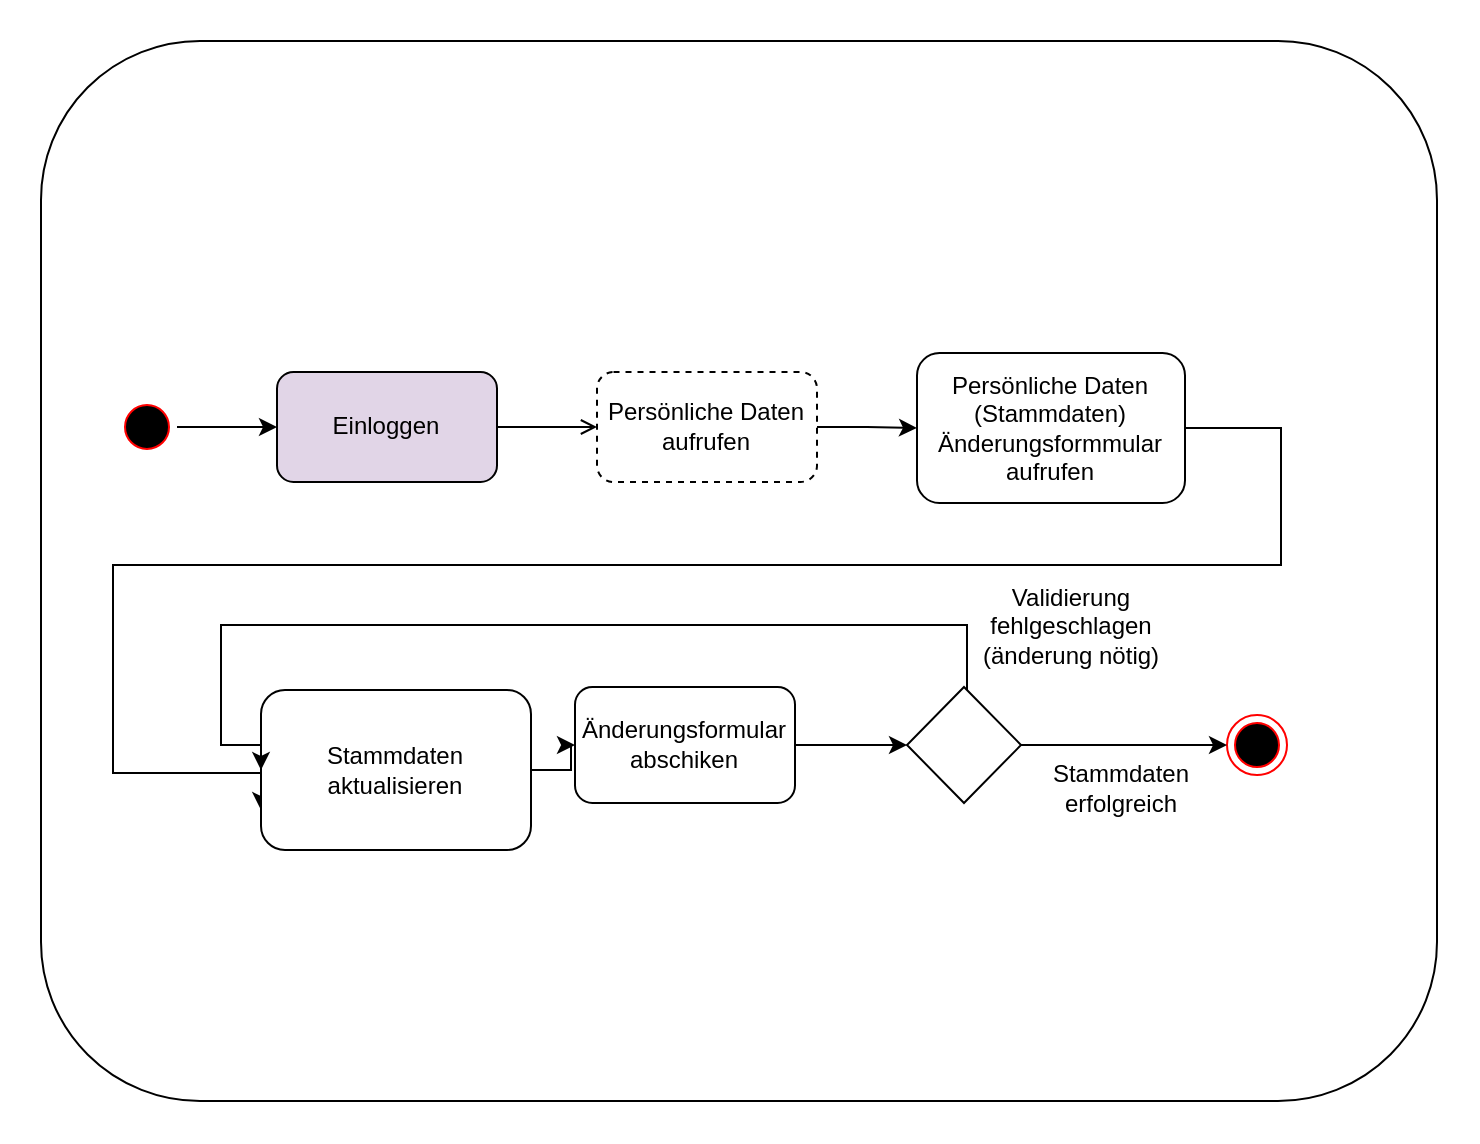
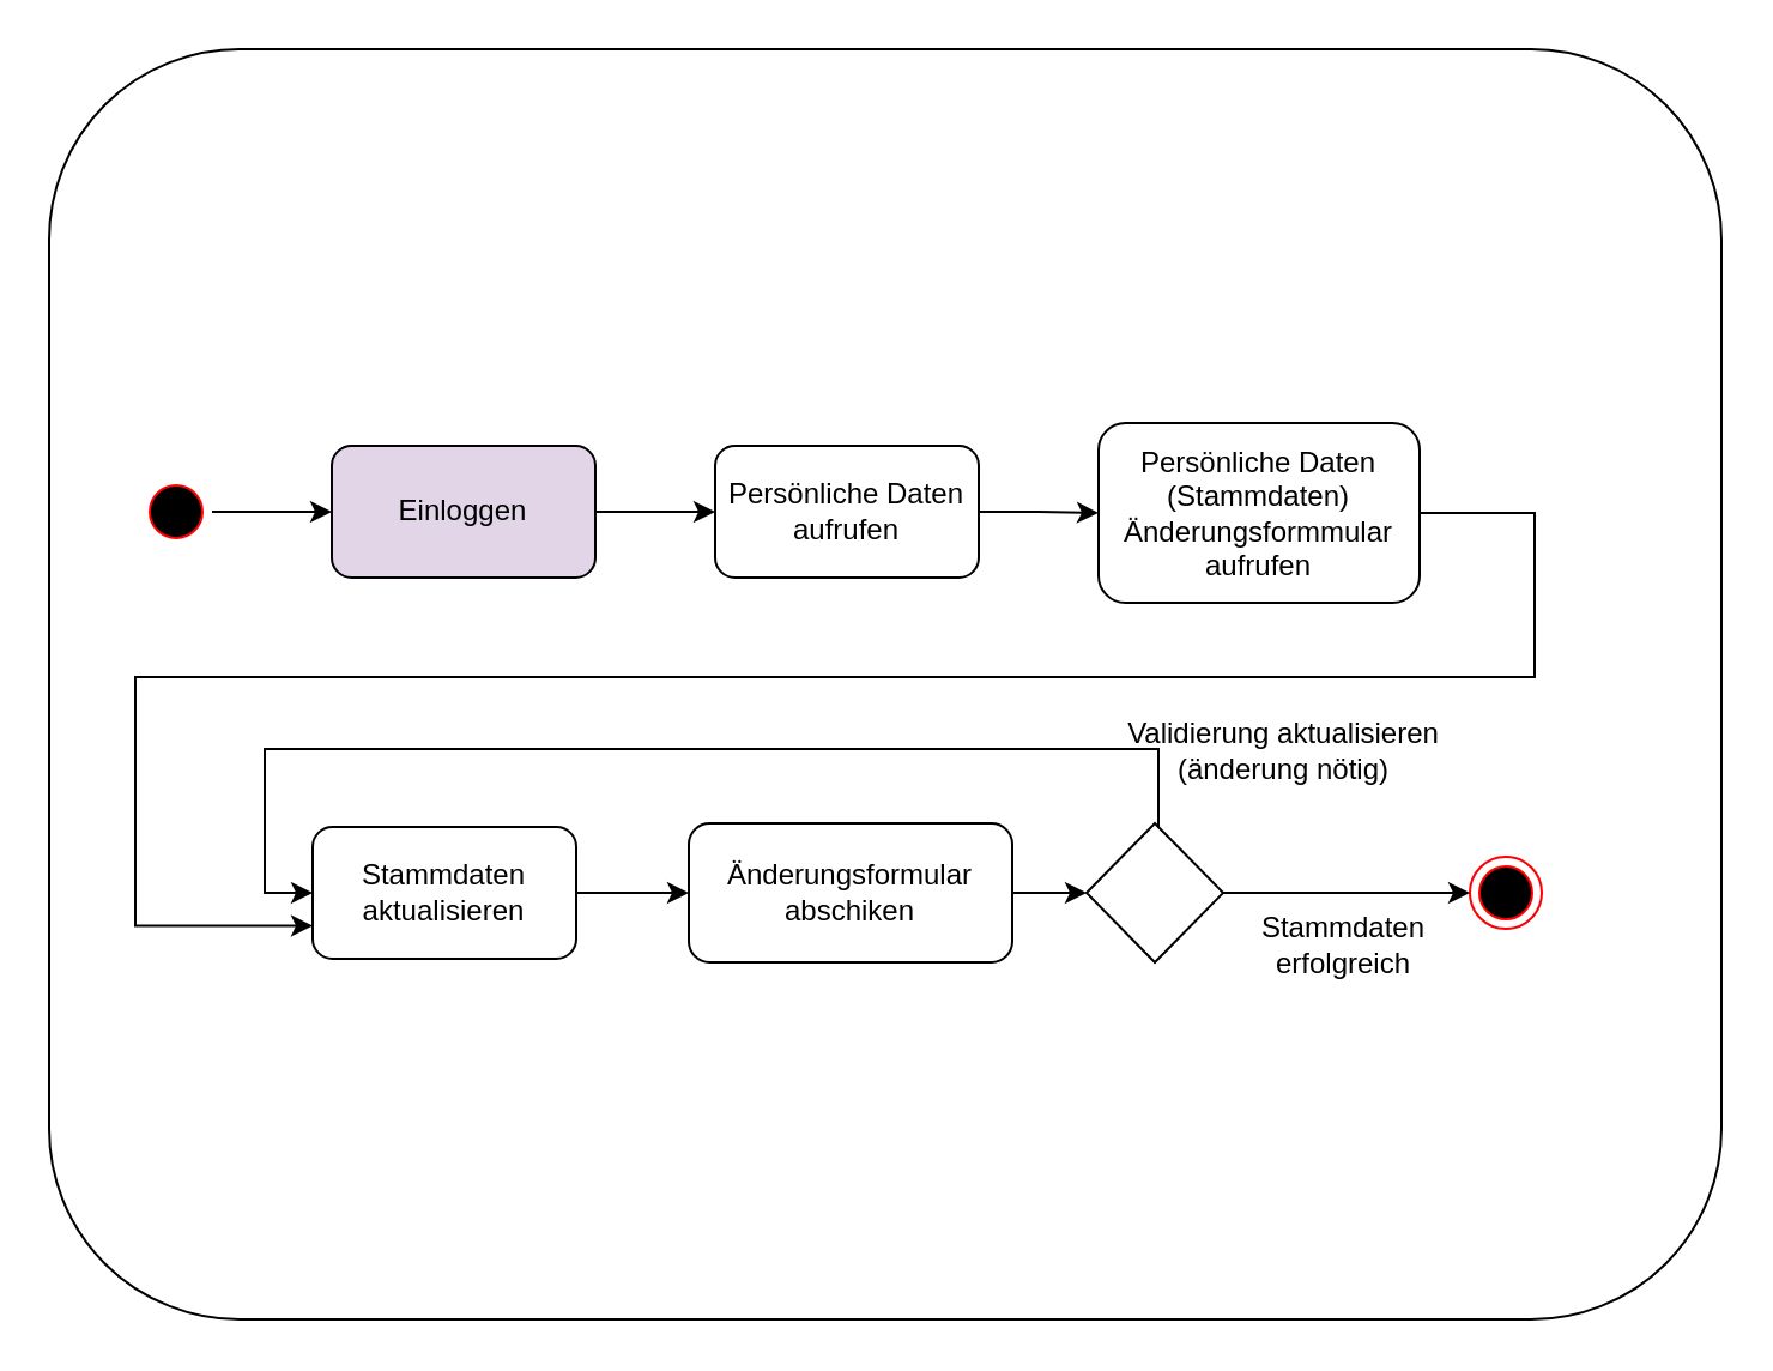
- <mxCell id="6" style="edgeStyle=orthogonalEdgeStyle;rounded=0;orthogonalLoop=1;jettySize=auto;html=1;endArrow=open;" parent="1" source="7" target="9" edge="1"><mxGeometry relative="1" as="geometry" /></mxCell>
+ <mxCell id="6" style="edgeStyle=orthogonalEdgeStyle;rounded=0;orthogonalLoop=1;jettySize=auto;html=1;" parent="1" source="7" target="9" edge="1"><mxGeometry relative="1" as="geometry" /></mxCell>
- <mxCell id="9" value="&lt;div&gt;Persönliche Daten&lt;/div&gt;&lt;div&gt;aufrufen&lt;br&gt;&lt;/div&gt;" style="rounded=1;whiteSpace=wrap;html=1;dashed=1;" parent="1" vertex="1"><mxGeometry x="298" y="185.5" width="110" height="55" as="geometry" /></mxCell>
+ <mxCell id="9" value="&lt;div&gt;Persönliche Daten&lt;/div&gt;&lt;div&gt;aufrufen&lt;br&gt;&lt;/div&gt;" style="rounded=1;whiteSpace=wrap;html=1;" parent="1" vertex="1"><mxGeometry x="298" y="185.5" width="110" height="55" as="geometry" /></mxCell>
- <mxCell id="20" value="&lt;div&gt;Validierung fehlgeschlagen&lt;/div&gt;&lt;div&gt;(änderung nötig)&lt;br&gt;&lt;/div&gt;" style="text;html=1;strokeColor=none;fillColor=none;align=center;verticalAlign=middle;whiteSpace=wrap;rounded=0;" vertex="1" parent="1"><mxGeometry x="466" y="299" width="139" height="27" as="geometry" /></mxCell>
+ <mxCell id="20" value="&lt;div&gt;Validierung aktualisieren&lt;/div&gt;&lt;div&gt;(änderung nötig)&lt;br&gt;&lt;/div&gt;" style="text;html=1;strokeColor=none;fillColor=none;align=center;verticalAlign=middle;whiteSpace=wrap;rounded=0;" vertex="1" parent="1"><mxGeometry x="466" y="299" width="139" height="27" as="geometry" /></mxCell>
- <mxCell id="16" value="&lt;div&gt;Änderungsformular&lt;/div&gt;&lt;div&gt;abschiken&lt;br&gt;&lt;/div&gt;" style="rounded=1;whiteSpace=wrap;html=1;" vertex="1" parent="1"><mxGeometry x="287" y="343" width="110" height="58" as="geometry" /></mxCell>
+ <mxCell id="16" value="&lt;div&gt;Änderungsformular&lt;/div&gt;&lt;div&gt;abschiken&lt;br&gt;&lt;/div&gt;" style="rounded=1;whiteSpace=wrap;html=1;" vertex="1" parent="1"><mxGeometry x="287" y="343" width="135" height="58" as="geometry" /></mxCell>
- <mxCell id="14" value="&lt;div&gt;Stammdaten&lt;br&gt;&lt;/div&gt;&lt;div&gt;aktualisieren&lt;br&gt;&lt;/div&gt;" style="rounded=1;whiteSpace=wrap;html=1;" vertex="1" parent="1"><mxGeometry x="130" y="344.5" width="135" height="80" as="geometry" /></mxCell>
+ <mxCell id="14" value="&lt;div&gt;Stammdaten&lt;br&gt;&lt;/div&gt;&lt;div&gt;aktualisieren&lt;br&gt;&lt;/div&gt;" style="rounded=1;whiteSpace=wrap;html=1;" vertex="1" parent="1"><mxGeometry x="130" y="344.5" width="110" height="55" as="geometry" /></mxCell>
